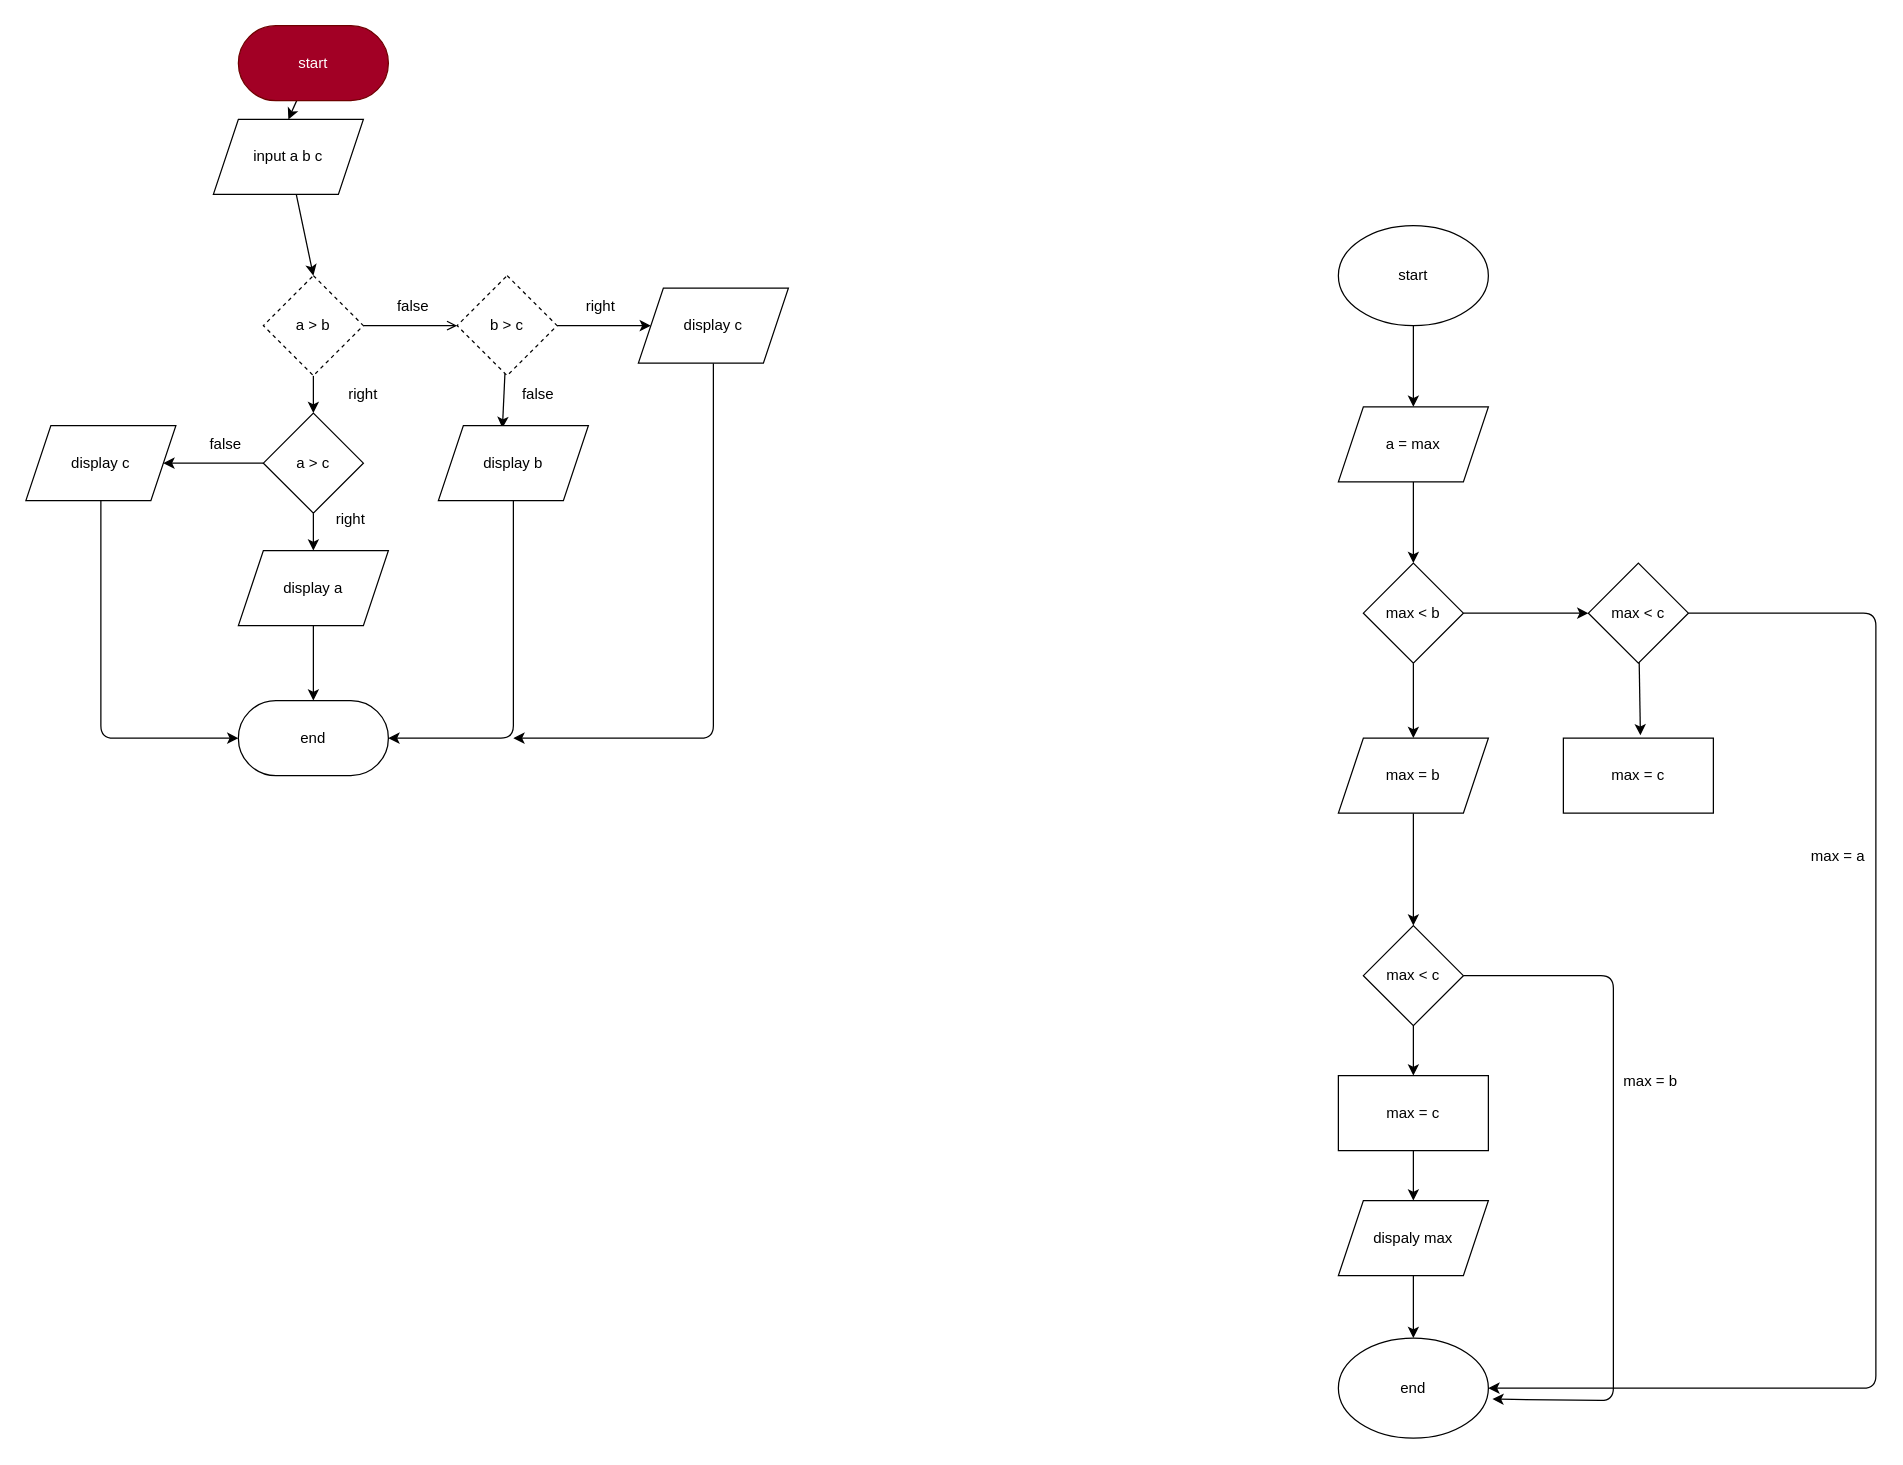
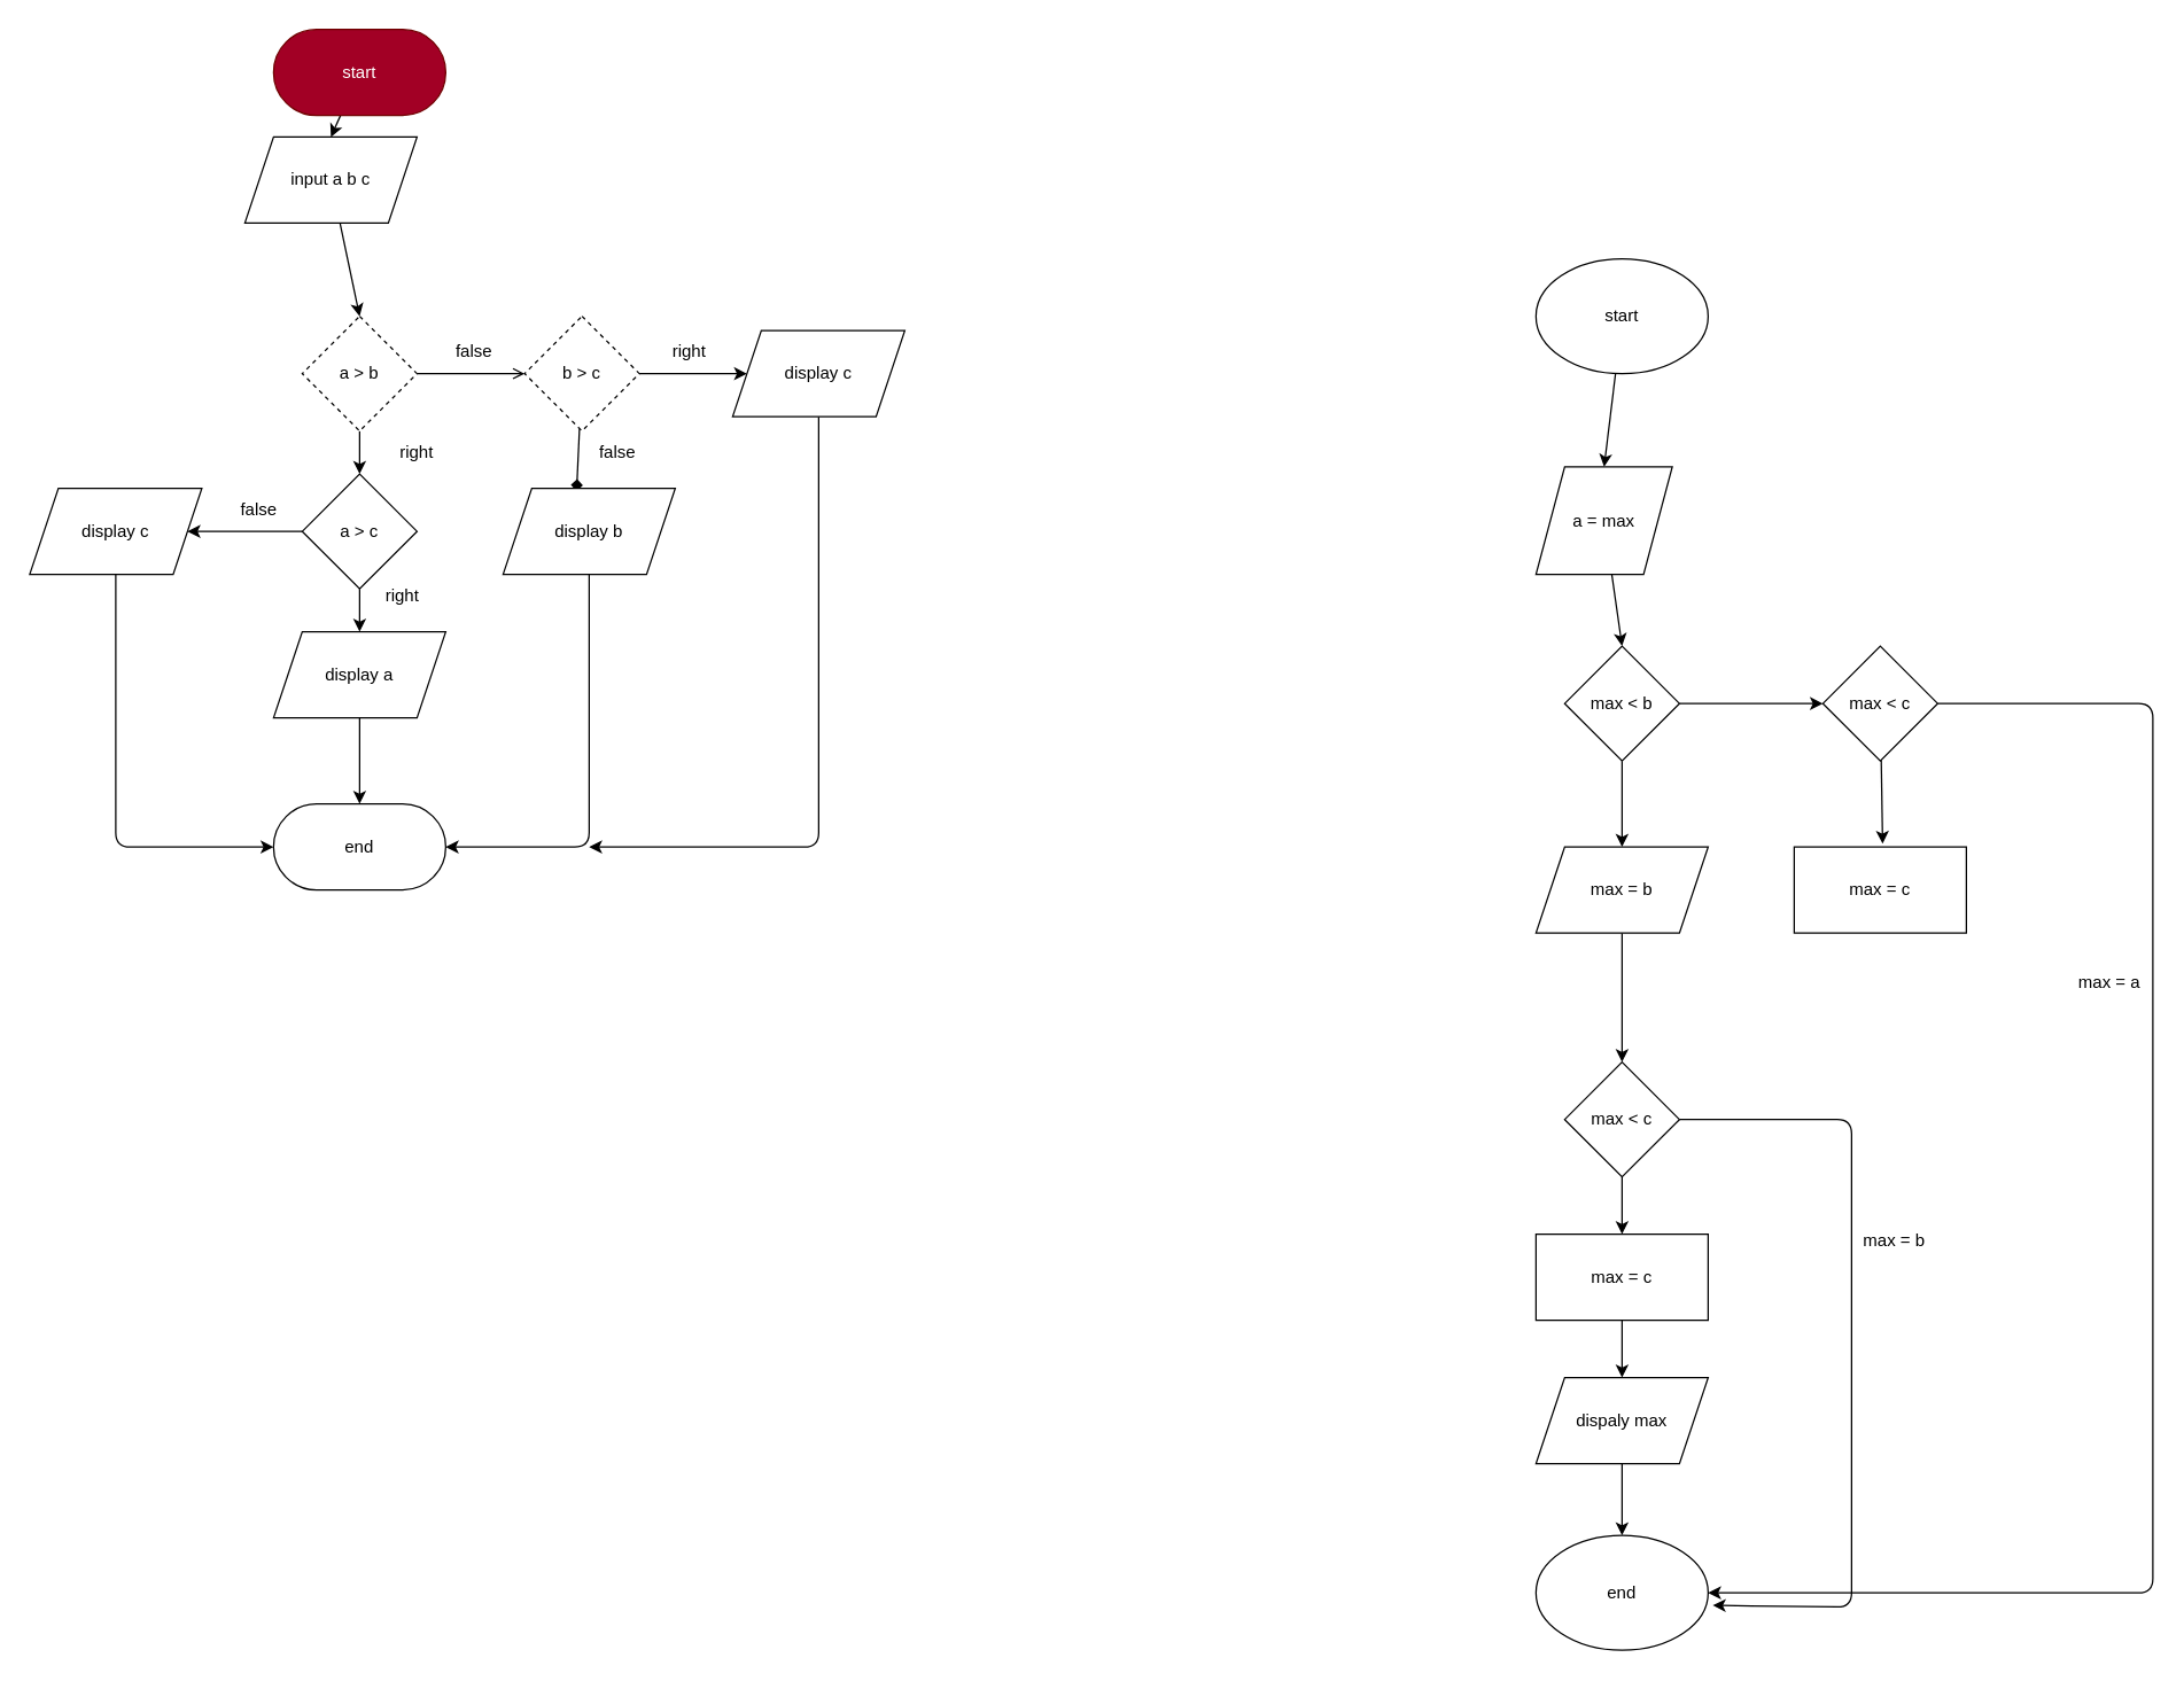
- <mxCell id="14" style="edgeStyle=none;html=1;entryX=0.427;entryY=0.033;entryDx=0;entryDy=0;entryPerimeter=0;" edge="1" parent="1" source="16" target="18"><mxGeometry relative="1" as="geometry" /></mxCell>
+ <mxCell id="14" style="edgeStyle=none;html=1;entryX=0.427;entryY=0.033;entryDx=0;entryDy=0;entryPerimeter=0;endArrow=diamond;" edge="1" parent="1" source="16" target="18"><mxGeometry relative="1" as="geometry" /></mxCell>
- <mxCell id="33" value="a = max" style="shape=parallelogram;perimeter=parallelogramPerimeter;whiteSpace=wrap;html=1;fixedSize=1;" vertex="1" parent="1"><mxGeometry x="1070" y="325" width="120" height="60" as="geometry" /></mxCell>
+ <mxCell id="33" value="a = max" style="shape=parallelogram;perimeter=parallelogramPerimeter;whiteSpace=wrap;html=1;fixedSize=1;" vertex="1" parent="1"><mxGeometry x="1070" y="325" width="95" height="75" as="geometry" /></mxCell>
